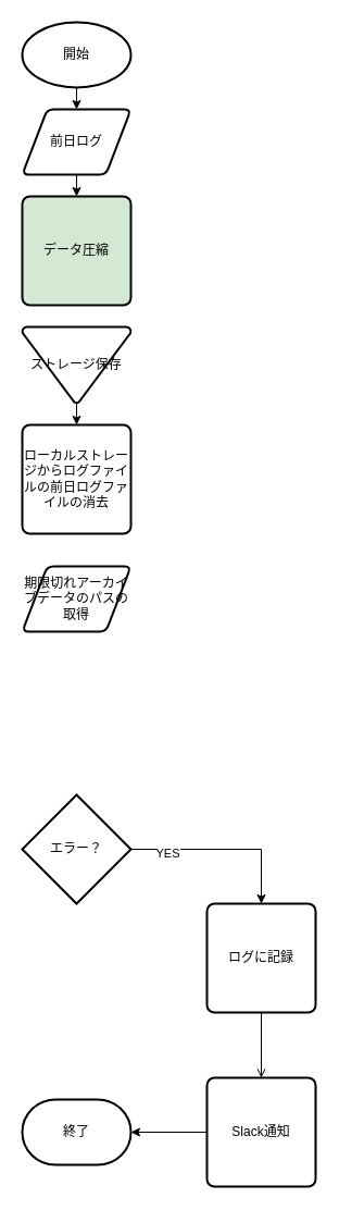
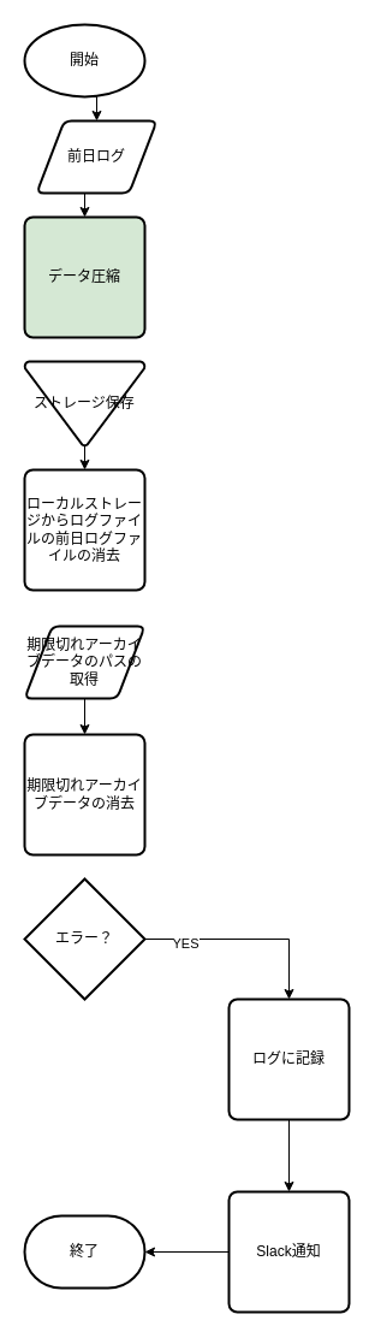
- <mxCell id="6" value="前日ログ" style="shape=parallelogram;html=1;strokeWidth=2;perimeter=parallelogramPerimeter;whiteSpace=wrap;rounded=1;arcSize=12;size=0.23;" vertex="1" parent="1"><mxGeometry x="20" y="100" width="100" height="60" as="geometry" /></mxCell>
+ <mxCell id="6" value="前日ログ" style="shape=parallelogram;html=1;strokeWidth=2;perimeter=parallelogramPerimeter;whiteSpace=wrap;rounded=1;arcSize=12;size=0.23;" vertex="1" parent="1"><mxGeometry x="30" y="100" width="100" height="60" as="geometry" /></mxCell>
+ <mxCell id="12" style="edgeStyle=orthogonalEdgeStyle;rounded=0;orthogonalLoop=1;jettySize=auto;html=1;exitX=0.5;exitY=1;exitDx=0;exitDy=0;" edge="1" parent="1" source="13" target="10"><mxGeometry relative="1" as="geometry" /></mxCell>
+ <mxCell id="10" value="期限切れアーカイブデータの消去" style="rounded=1;whiteSpace=wrap;html=1;absoluteArcSize=1;arcSize=14;strokeWidth=2;" vertex="1" parent="1"><mxGeometry x="20" y="610" width="100" height="100" as="geometry" /></mxCell>
- <mxCell id="17" style="edgeStyle=orthogonalEdgeStyle;rounded=0;orthogonalLoop=1;jettySize=auto;html=1;exitX=0.5;exitY=1;exitDx=0;exitDy=0;entryX=0.5;entryY=0;entryDx=0;entryDy=0;endArrow=open;" edge="1" parent="1" source="18" target="19"><mxGeometry relative="1" as="geometry" /></mxCell>
+ <mxCell id="17" style="edgeStyle=orthogonalEdgeStyle;rounded=0;orthogonalLoop=1;jettySize=auto;html=1;exitX=0.5;exitY=1;exitDx=0;exitDy=0;entryX=0.5;entryY=0;entryDx=0;entryDy=0;" edge="1" parent="1" source="18" target="19"><mxGeometry relative="1" as="geometry" /></mxCell>
